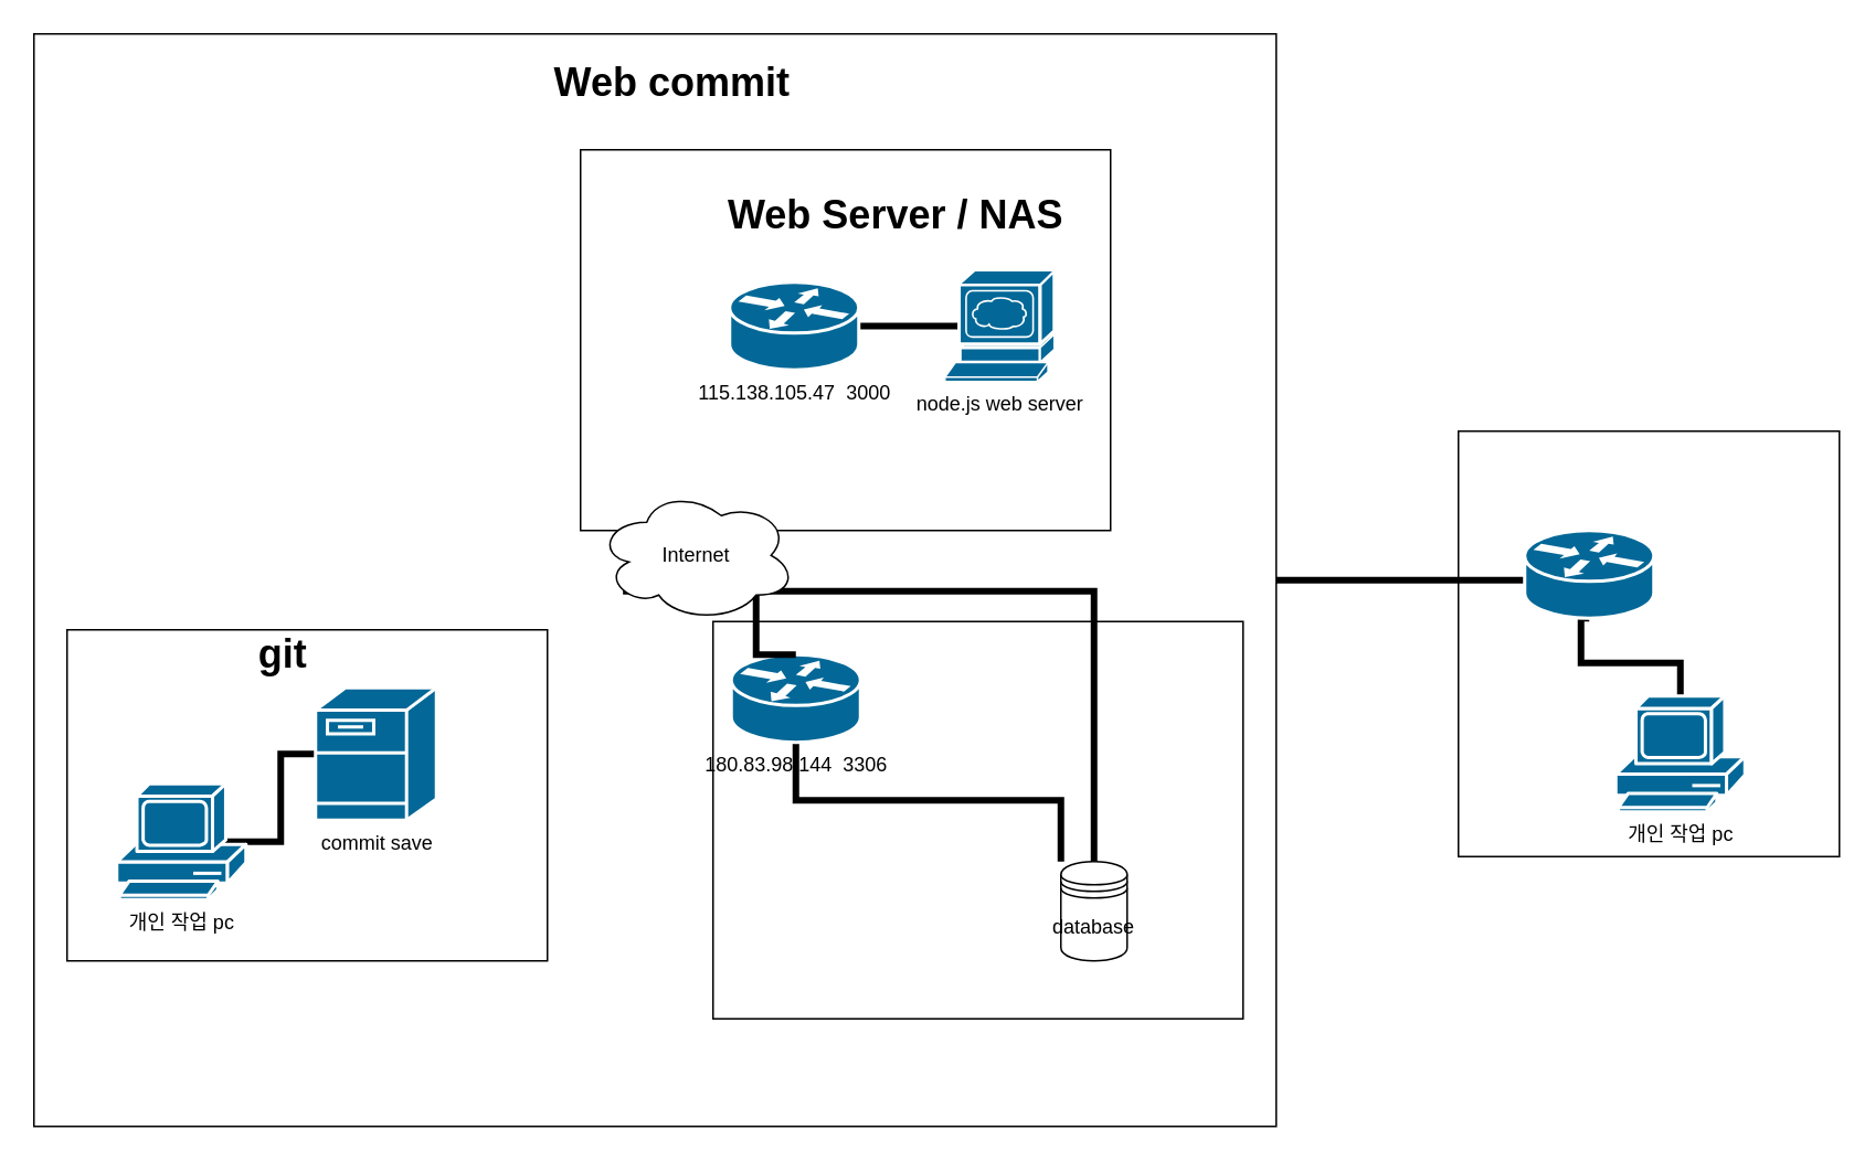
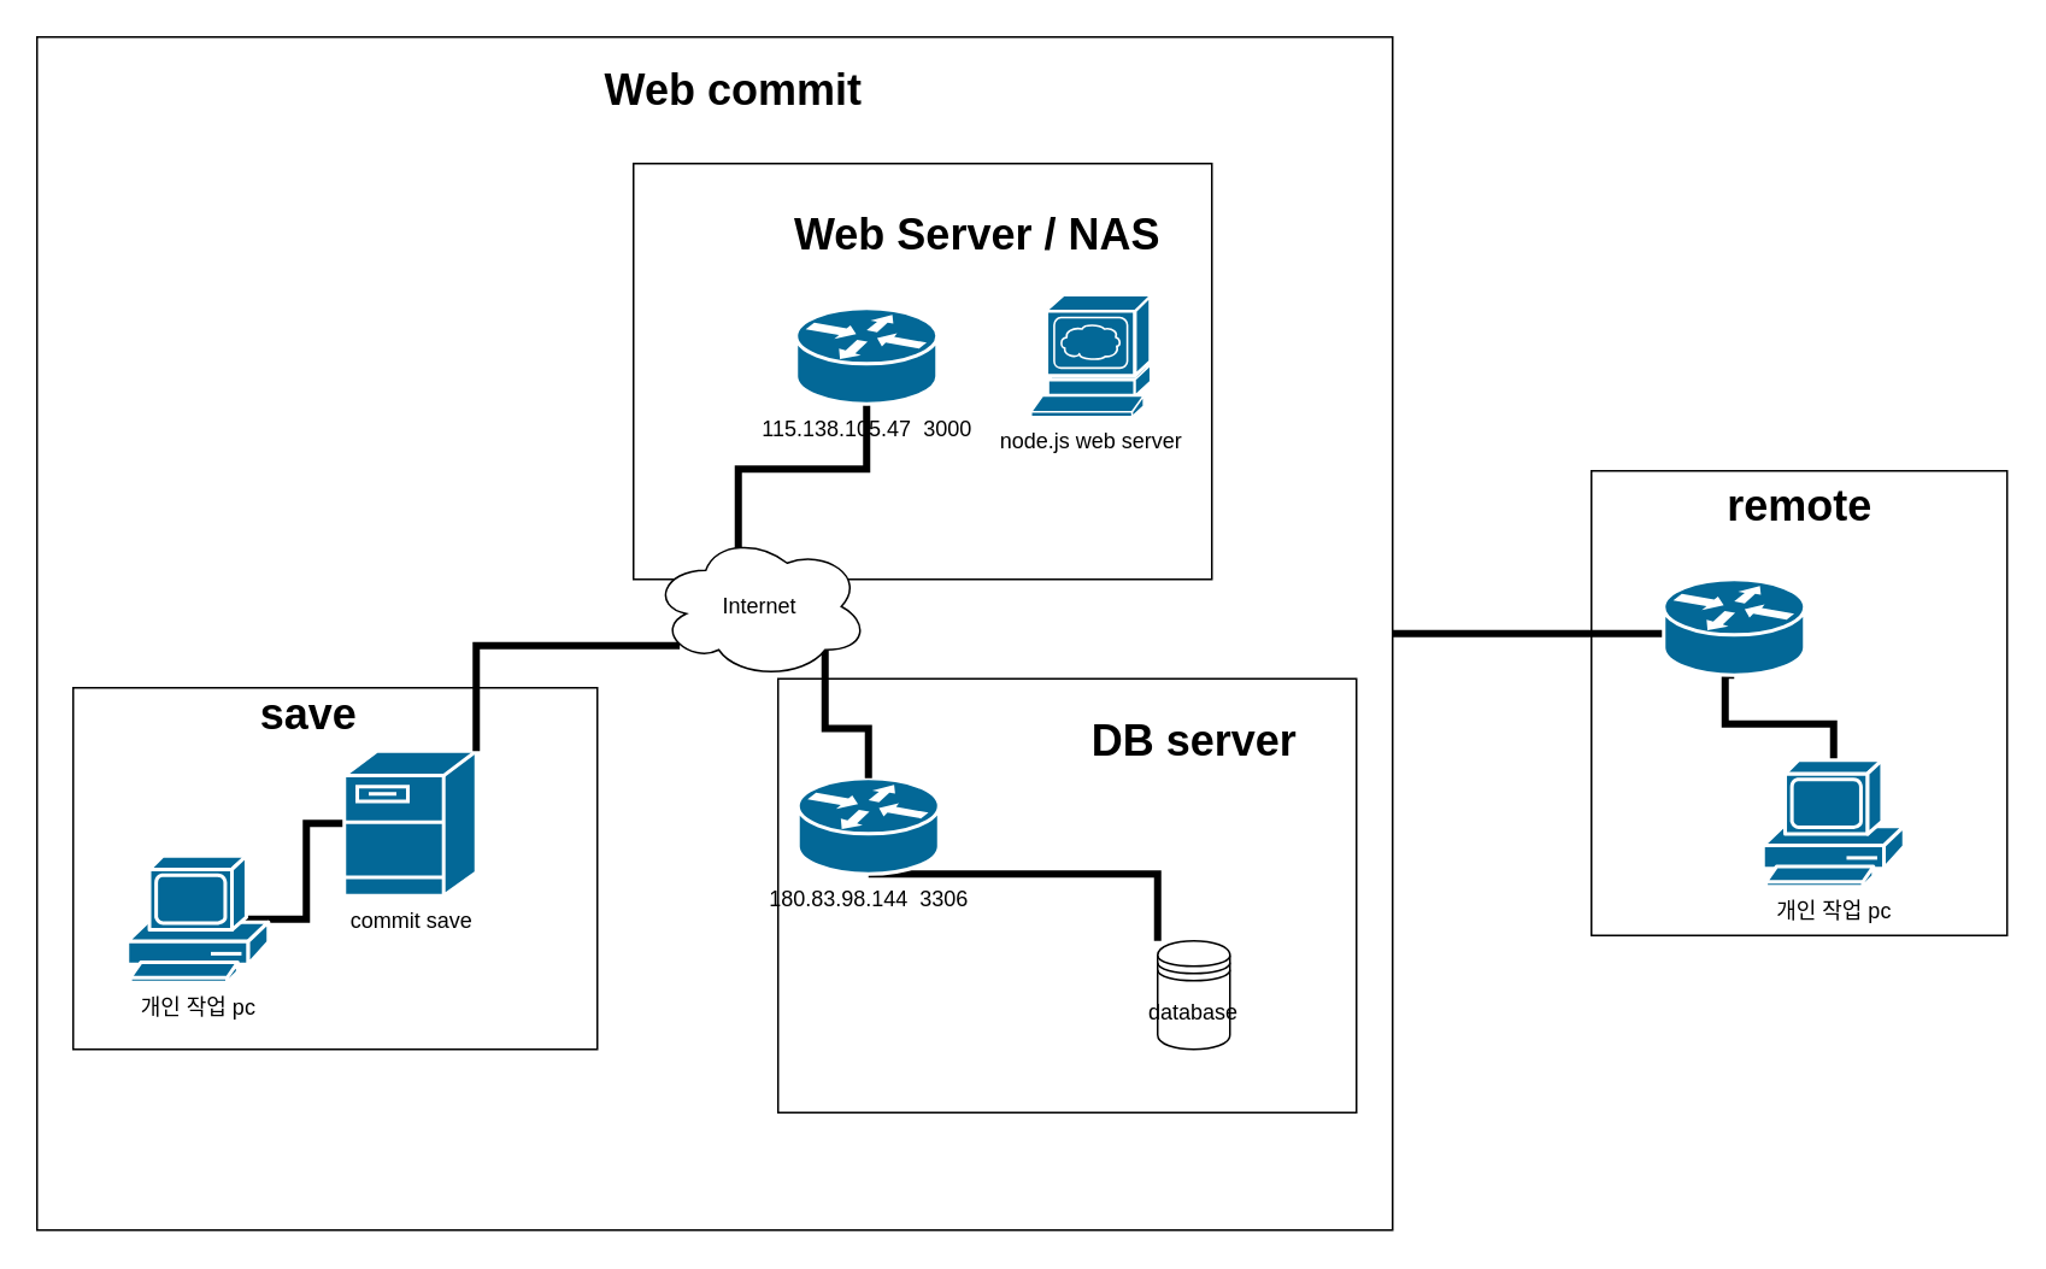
- <mxCell id="12" style="edgeStyle=orthogonalEdgeStyle;rounded=0;orthogonalLoop=1;jettySize=auto;html=1;entryX=0.13;entryY=0.5;entryDx=0;entryDy=0;entryPerimeter=0;endArrow=none;endFill=0;strokeWidth=4;" edge="1" parent="1" source="14" target="17"><mxGeometry relative="1" as="geometry" /></mxCell>
+ <mxCell id="13" style="edgeStyle=orthogonalEdgeStyle;rounded=0;orthogonalLoop=1;jettySize=auto;html=1;exitX=0.5;exitY=1;exitDx=0;exitDy=0;exitPerimeter=0;entryX=0.4;entryY=0.1;entryDx=0;entryDy=0;entryPerimeter=0;endArrow=none;endFill=0;strokeWidth=4;" edge="1" parent="1" source="14" target="21"><mxGeometry relative="1" as="geometry" /></mxCell>
+ <mxCell id="24" value="remote" style="text;strokeColor=none;fillColor=none;html=1;fontSize=24;fontStyle=1;verticalAlign=middle;align=center;" vertex="1" parent="1"><mxGeometry x="945" y="260" width="100" height="40" as="geometry" /></mxCell>
- <mxCell id="20" style="edgeStyle=orthogonalEdgeStyle;rounded=0;orthogonalLoop=1;jettySize=auto;html=1;exitX=0.13;exitY=0.77;exitDx=0;exitDy=0;exitPerimeter=0;endArrow=none;endFill=0;strokeWidth=4;" edge="1" parent="1" source="21" target="9"><mxGeometry relative="1" as="geometry" /></mxCell>
+ <mxCell id="20" style="edgeStyle=orthogonalEdgeStyle;rounded=0;orthogonalLoop=1;jettySize=auto;html=1;exitX=0.13;exitY=0.77;exitDx=0;exitDy=0;exitPerimeter=0;entryX=1;entryY=0;entryDx=0;entryDy=0;entryPerimeter=0;endArrow=none;endFill=0;strokeWidth=4;" edge="1" parent="1" source="21" target="18"><mxGeometry relative="1" as="geometry" /></mxCell>
- <mxCell id="6" value="git" style="text;strokeColor=none;fillColor=none;html=1;fontSize=24;fontStyle=1;verticalAlign=middle;align=center;" vertex="1" parent="1"><mxGeometry x="120" y="375" width="100" height="40" as="geometry" /></mxCell>
+ <mxCell id="6" value="save" style="text;strokeColor=none;fillColor=none;html=1;fontSize=24;fontStyle=1;verticalAlign=middle;align=center;" vertex="1" parent="1"><mxGeometry x="120" y="375" width="100" height="40" as="geometry" /></mxCell>
+ <mxCell id="8" value="DB server" style="text;strokeColor=none;fillColor=none;html=1;fontSize=24;fontStyle=1;verticalAlign=middle;align=center;" vertex="1" parent="1"><mxGeometry x="610" y="390" width="100" height="40" as="geometry" /></mxCell>
- <mxCell id="11" value="180.83.98.144&amp;nbsp; 3306" style="shape=mxgraph.cisco.routers.router;html=1;pointerEvents=1;dashed=0;fillColor=#036897;strokeColor=#ffffff;strokeWidth=2;verticalLabelPosition=bottom;verticalAlign=top;align=center;outlineConnect=0;" vertex="1" parent="1"><mxGeometry x="441" y="395" width="78" height="53" as="geometry" /></mxCell>
+ <mxCell id="11" value="180.83.98.144&amp;nbsp; 3306" style="shape=mxgraph.cisco.routers.router;html=1;pointerEvents=1;dashed=0;fillColor=#036897;strokeColor=#ffffff;strokeWidth=2;verticalLabelPosition=bottom;verticalAlign=top;align=center;outlineConnect=0;" vertex="1" parent="1"><mxGeometry x="441" y="430" width="78" height="53" as="geometry" /></mxCell>
